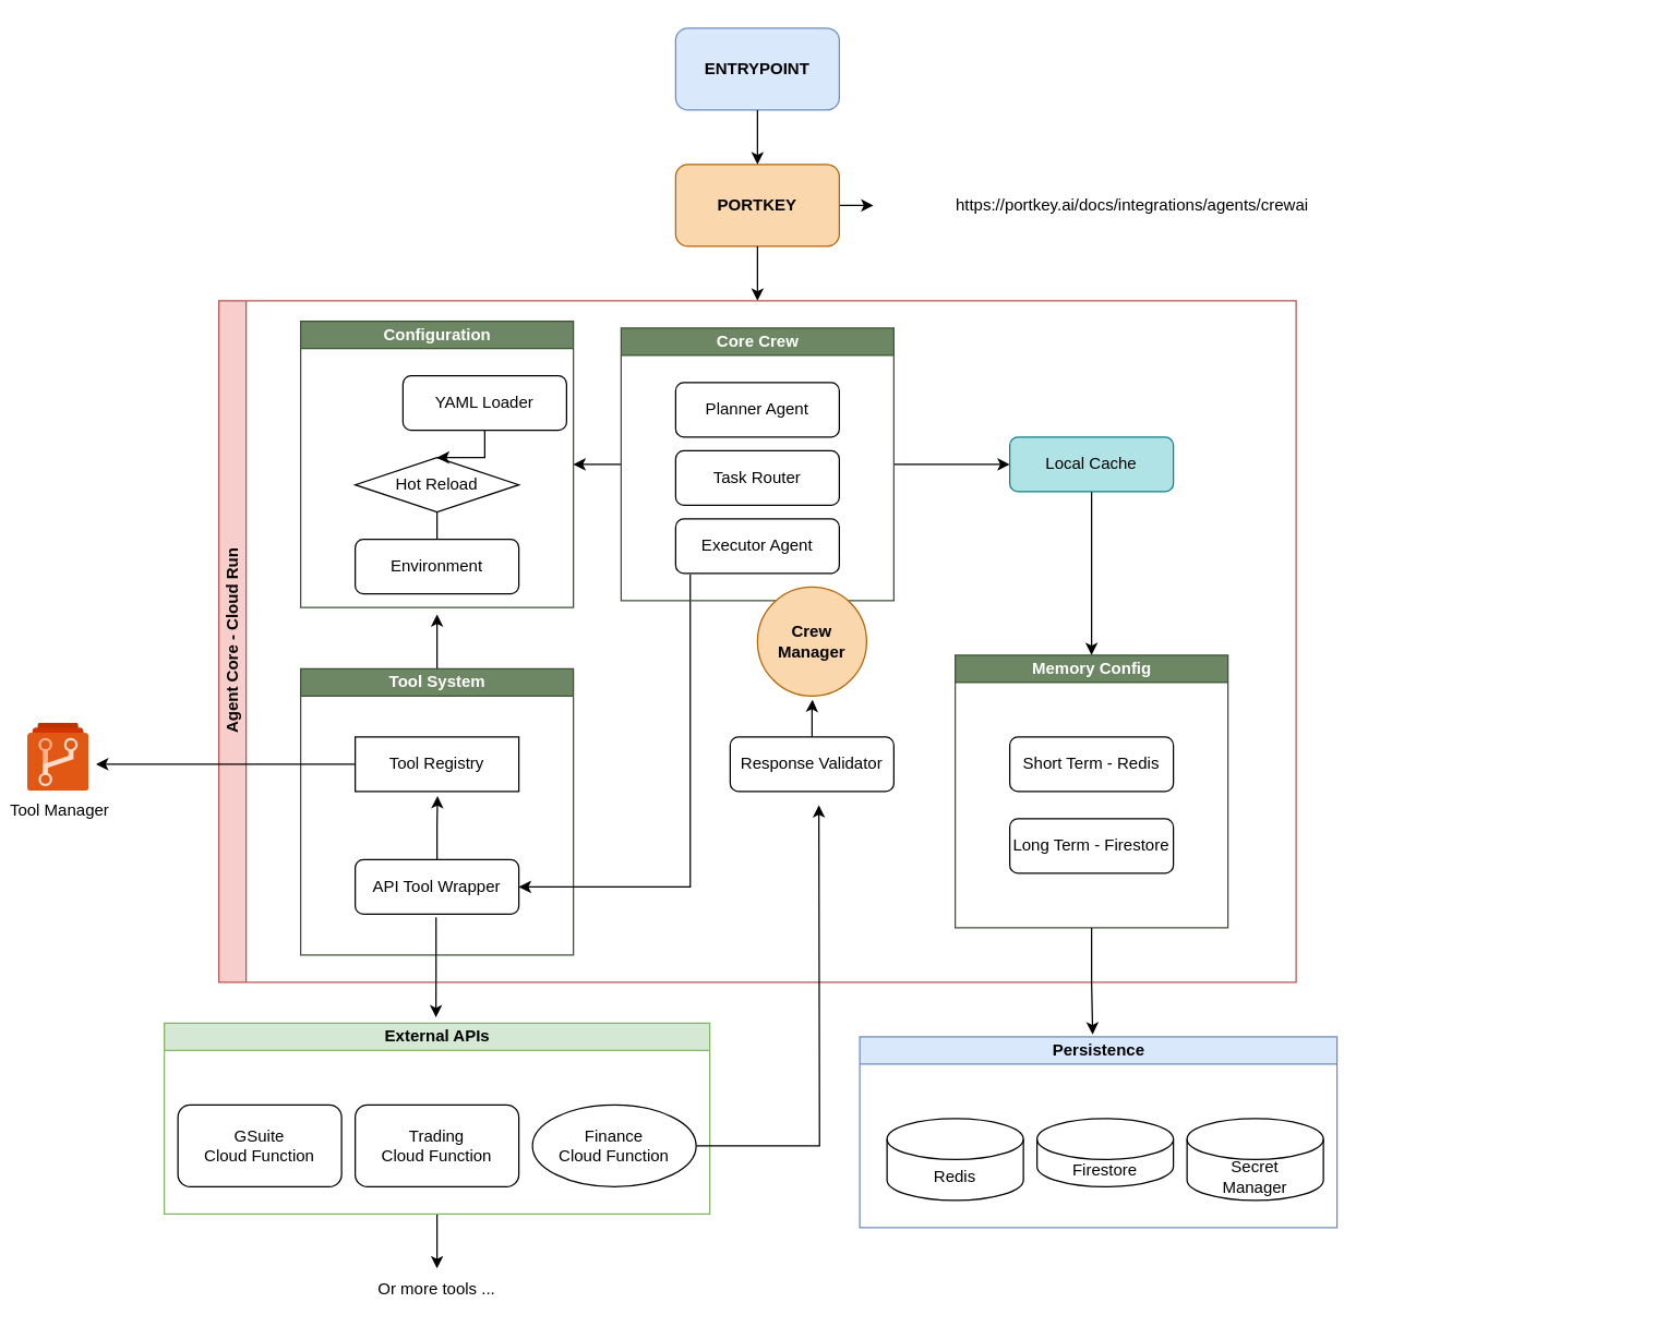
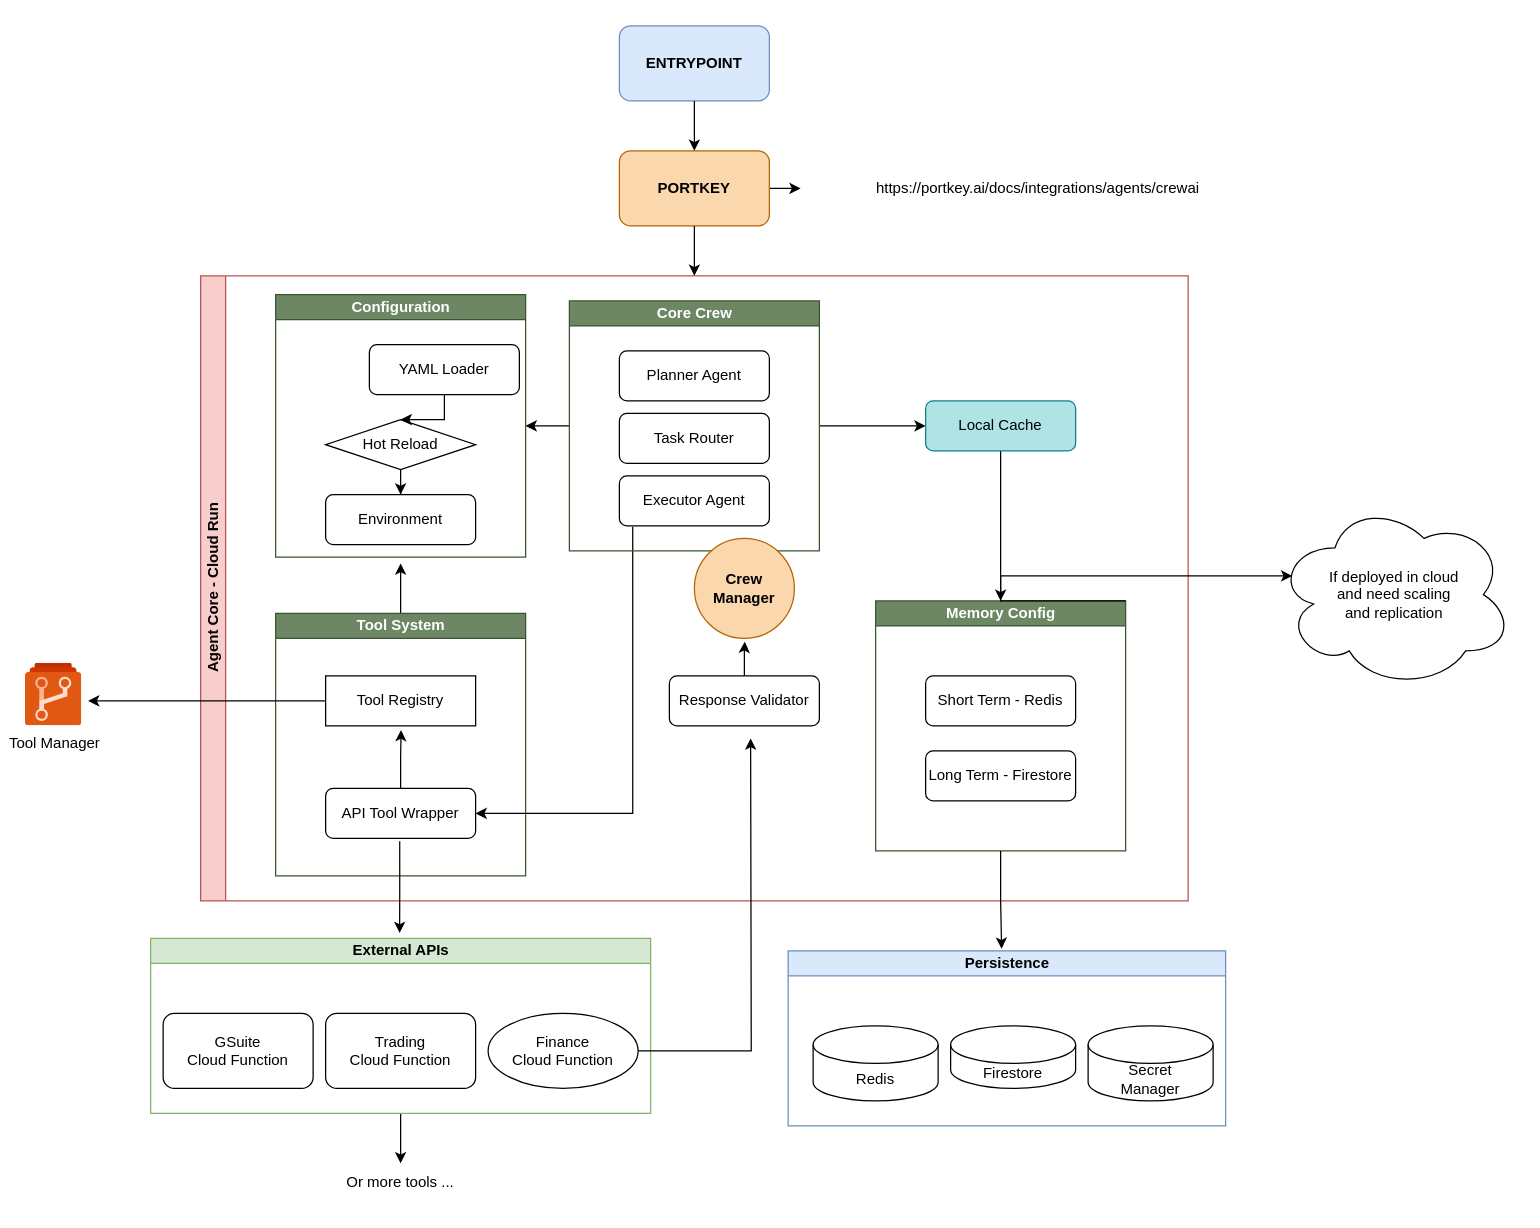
- <mxCell id="20" style="edgeStyle=orthogonalEdgeStyle;rounded=0;orthogonalLoop=1;jettySize=auto;html=1;endArrow=none;" edge="1" parent="15" source="17" target="18"><mxGeometry relative="1" as="geometry" /></mxCell>
+ <mxCell id="20" style="edgeStyle=orthogonalEdgeStyle;rounded=0;orthogonalLoop=1;jettySize=auto;html=1;" edge="1" parent="15" source="17" target="18"><mxGeometry relative="1" as="geometry" /></mxCell>
+ <mxCell id="47" style="edgeStyle=orthogonalEdgeStyle;rounded=0;orthogonalLoop=1;jettySize=auto;html=1;exitX=1;exitY=0;exitDx=0;exitDy=0;entryX=0.07;entryY=0.4;entryDx=0;entryDy=0;entryPerimeter=0;" edge="1" parent="1" source="12" target="46"><mxGeometry relative="1" as="geometry"><Array as="points"><mxPoint x="800" y="480" /><mxPoint x="800" y="460" /></Array></mxGeometry></mxCell>
+ <mxCell id="46" value="If deployed in cloud&lt;div&gt;and need scaling&lt;/div&gt;&lt;div&gt;and replication&lt;/div&gt;" style="ellipse;shape=cloud;whiteSpace=wrap;html=1;" vertex="1" parent="1"><mxGeometry x="1020" y="400" width="190" height="150" as="geometry" /></mxCell>
